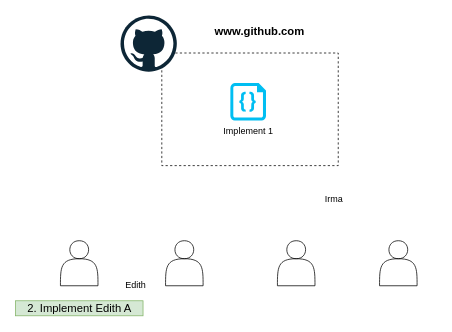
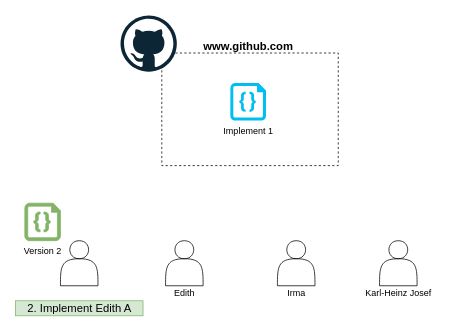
- <mxCell id="12" value="www.github.com" style="text;html=1;align=center;verticalAlign=middle;resizable=0;points=[];autosize=1;fontStyle=1;fontSize=15;" parent="1" vertex="1"><mxGeometry x="280" y="30" width="130" height="20" as="geometry" /></mxCell>
+ <mxCell id="12" value="www.github.com" style="text;html=1;align=center;verticalAlign=middle;resizable=0;points=[];autosize=1;fontStyle=1;fontSize=15;" parent="1" vertex="1"><mxGeometry x="265" y="50" width="130" height="20" as="geometry" /></mxCell>
- <mxCell id="8" value="Irma" style="text;html=1;align=center;verticalAlign=middle;resizable=0;points=[];autosize=1;" parent="1" vertex="1"><mxGeometry x="424" y="255" width="40" height="20" as="geometry" /></mxCell>
+ <mxCell id="8" value="Irma" style="text;html=1;align=center;verticalAlign=middle;resizable=0;points=[];autosize=1;" parent="1" vertex="1"><mxGeometry x="374" y="380" width="40" height="20" as="geometry" /></mxCell>
+ <mxCell id="14" value="Version 2" style="verticalLabelPosition=bottom;html=1;verticalAlign=top;align=center;strokeColor=#82b366;shape=mxgraph.azure.code_file;pointerEvents=1;fillColor=#82B366;" vertex="1" parent="1"><mxGeometry x="32.5" y="270" width="47.5" height="50" as="geometry" /></mxCell>
- <mxCell id="9" value="Edith" style="text;html=1;align=center;verticalAlign=middle;resizable=0;points=[];autosize=1;" parent="1" vertex="1"><mxGeometry x="160" y="370" width="40" height="20" as="geometry" /></mxCell>
+ <mxCell id="9" value="Edith" style="text;html=1;align=center;verticalAlign=middle;resizable=0;points=[];autosize=1;" parent="1" vertex="1"><mxGeometry x="225" y="380" width="40" height="20" as="geometry" /></mxCell>
+ <mxCell id="7" value="Karl-Heinz Josef" style="text;html=1;align=center;verticalAlign=middle;resizable=0;points=[];autosize=1;" parent="1" vertex="1"><mxGeometry x="480" y="380" width="100" height="20" as="geometry" /></mxCell>
